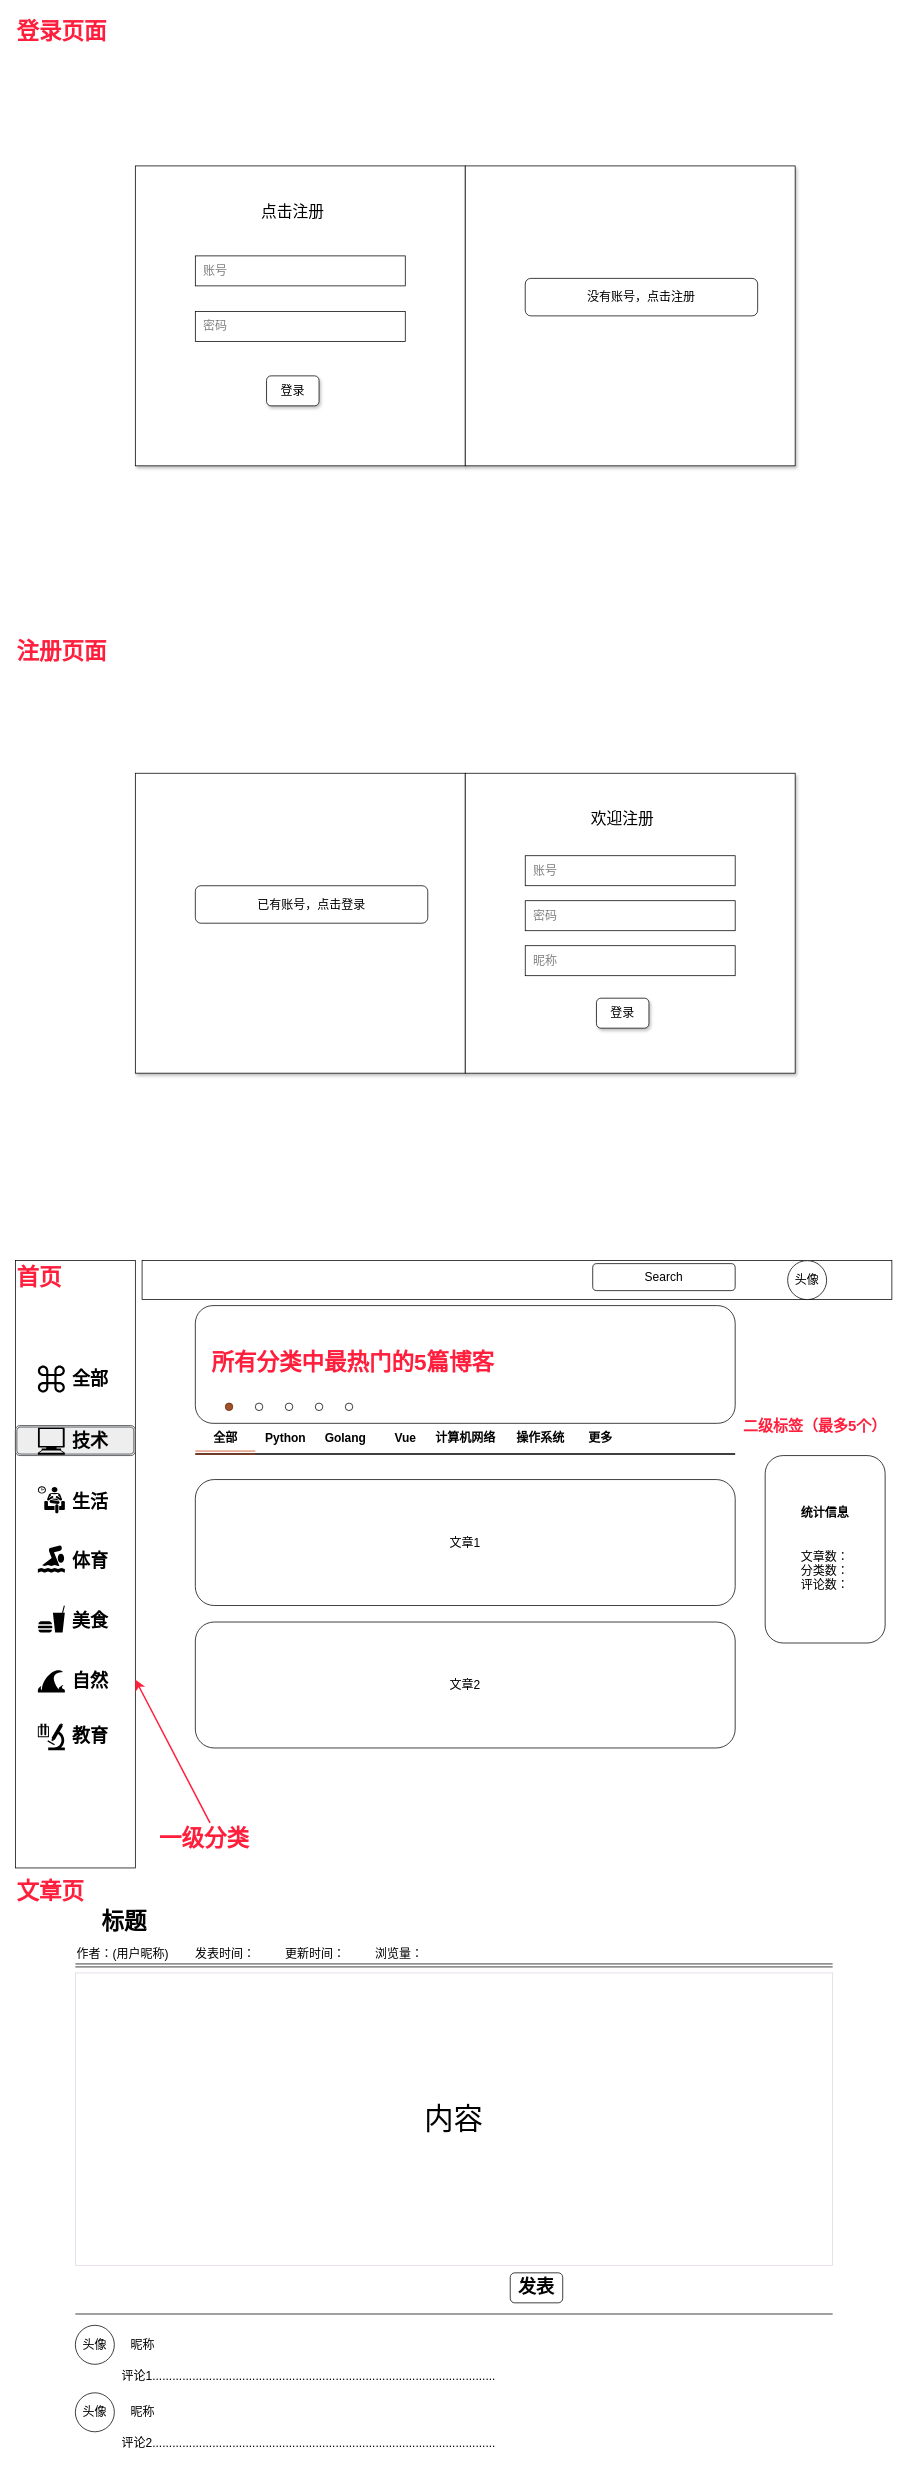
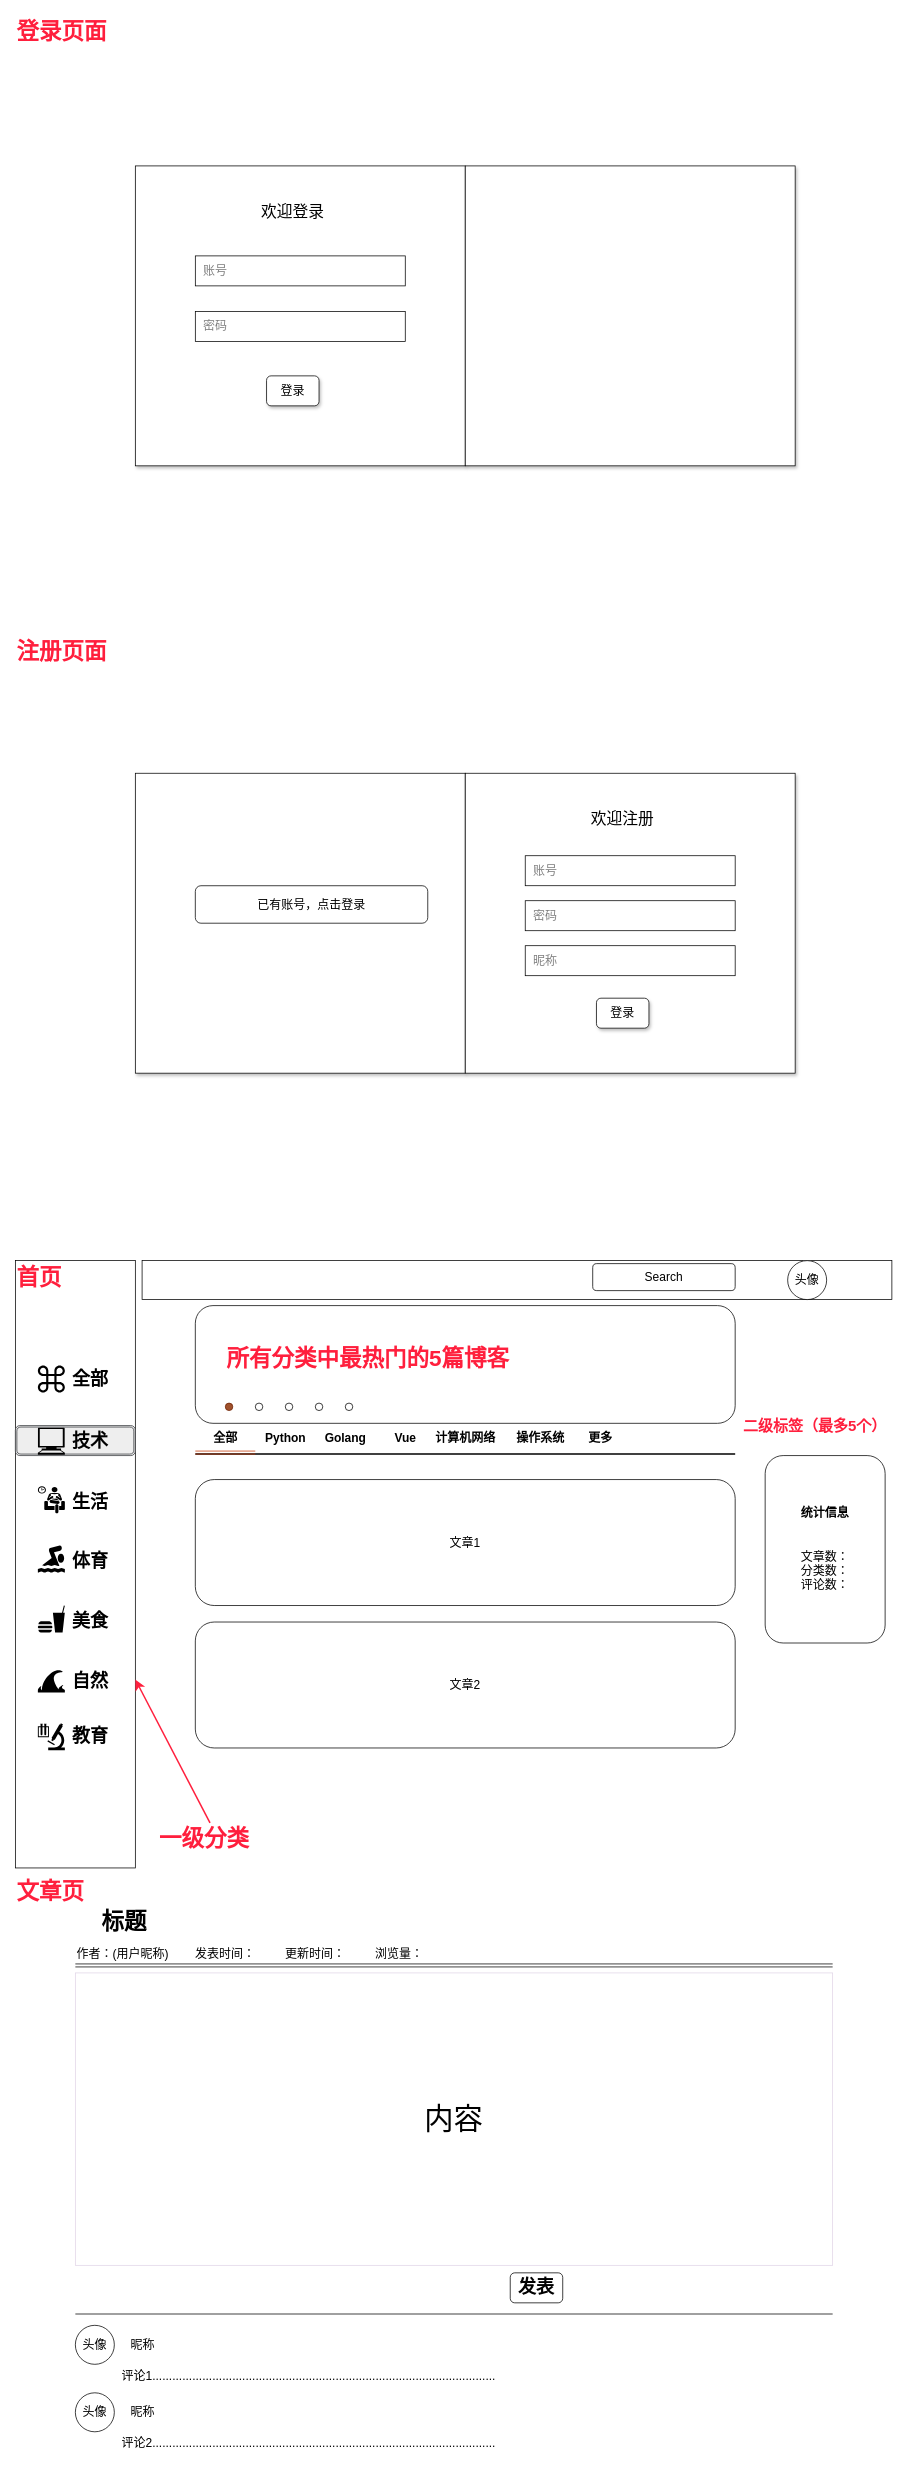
- <mxCell id="6" value="&lt;font style=&quot;font-size: 21px;&quot;&gt;点击注册&lt;/font&gt;" style="text;html=1;strokeColor=none;fillColor=none;align=center;verticalAlign=middle;whiteSpace=wrap;rounded=0;fontSize=16;" parent="1" vertex="1"><mxGeometry x="340" y="260" width="100" height="40" as="geometry" /></mxCell>
+ <mxCell id="6" value="&lt;font style=&quot;font-size: 21px;&quot;&gt;欢迎登录&lt;/font&gt;" style="text;html=1;strokeColor=none;fillColor=none;align=center;verticalAlign=middle;whiteSpace=wrap;rounded=0;fontSize=16;" parent="1" vertex="1"><mxGeometry x="340" y="260" width="100" height="40" as="geometry" /></mxCell>
- <mxCell id="10" value="没有账号，点击注册" style="rounded=1;whiteSpace=wrap;html=1;fontSize=16;" parent="1" vertex="1"><mxGeometry x="700" y="370" width="310" height="50" as="geometry" /></mxCell>
- <mxCell id="71" value="&lt;font color=&quot;#ff1f3d&quot; style=&quot;font-size: 30px;&quot;&gt;&lt;b&gt;所有分类中最热门的5篇博客&lt;/b&gt;&lt;/font&gt;" style="text;html=1;strokeColor=none;fillColor=none;align=left;verticalAlign=middle;whiteSpace=wrap;rounded=0;fontSize=16;" vertex="1" parent="1"><mxGeometry x="280" y="1795" width="390" height="40" as="geometry" /></mxCell>
+ <mxCell id="71" value="&lt;font color=&quot;#ff1f3d&quot; style=&quot;font-size: 30px;&quot;&gt;&lt;b&gt;所有分类中最热门的5篇博客&lt;/b&gt;&lt;/font&gt;" style="text;html=1;strokeColor=none;fillColor=none;align=left;verticalAlign=middle;whiteSpace=wrap;rounded=0;fontSize=16;" vertex="1" parent="1"><mxGeometry x="300" y="1790" width="390" height="40" as="geometry" /></mxCell>
